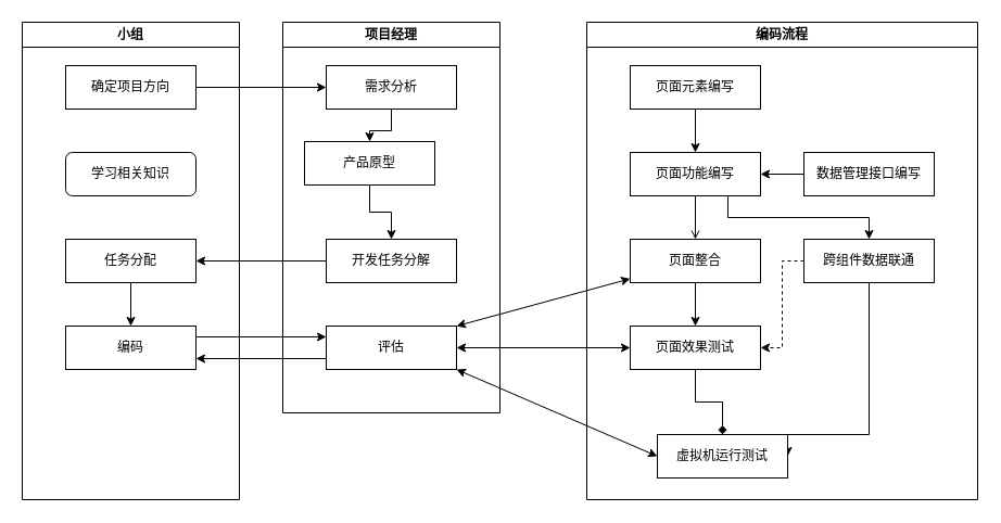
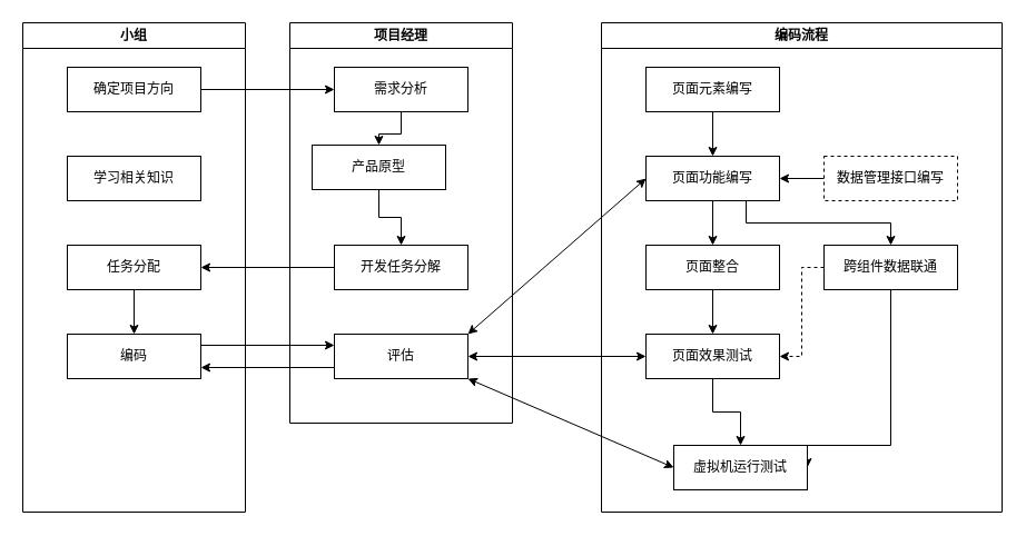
- <mxCell id="7" value="学习相关知识" style="whiteSpace=wrap;html=1;rounded=1;" vertex="1" parent="2"><mxGeometry x="40" y="120" width="120" height="40" as="geometry" /></mxCell>
+ <mxCell id="7" value="学习相关知识" style="rounded=0;whiteSpace=wrap;html=1;" vertex="1" parent="2"><mxGeometry x="40" y="120" width="120" height="40" as="geometry" /></mxCell>
- <mxCell id="23" value="数据管理接口编写" style="rounded=0;whiteSpace=wrap;html=1;" vertex="1" parent="19"><mxGeometry x="200" y="120" width="120" height="40" as="geometry" /></mxCell>
+ <mxCell id="23" value="数据管理接口编写" style="rounded=0;whiteSpace=wrap;html=1;dashed=1;" vertex="1" parent="19"><mxGeometry x="200" y="120" width="120" height="40" as="geometry" /></mxCell>
- <mxCell id="24" style="edgeStyle=orthogonalEdgeStyle;rounded=0;orthogonalLoop=1;jettySize=auto;html=1;entryX=0.5;entryY=0;entryDx=0;entryDy=0;endArrow=open;" edge="1" parent="19" source="26" target="28"><mxGeometry relative="1" as="geometry" /></mxCell>
+ <mxCell id="24" style="edgeStyle=orthogonalEdgeStyle;rounded=0;orthogonalLoop=1;jettySize=auto;html=1;entryX=0.5;entryY=0;entryDx=0;entryDy=0;" edge="1" parent="19" source="26" target="28"><mxGeometry relative="1" as="geometry" /></mxCell>
- <mxCell id="35" value="" style="endArrow=classic;startArrow=classic;html=1;rounded=0;exitX=1;exitY=0;exitDx=0;exitDy=0;" edge="1" parent="1" source="14" target="28"><mxGeometry width="50" height="50" relative="1" as="geometry"><mxPoint x="310" y="350" as="sourcePoint" /><mxPoint x="360" y="300" as="targetPoint" /></mxGeometry></mxCell>
+ <mxCell id="35" value="" style="endArrow=classic;startArrow=classic;html=1;rounded=0;entryX=0;entryY=0.5;entryDx=0;entryDy=0;exitX=1;exitY=0;exitDx=0;exitDy=0;" edge="1" parent="1" source="14" target="26"><mxGeometry width="50" height="50" relative="1" as="geometry"><mxPoint x="310" y="350" as="sourcePoint" /><mxPoint x="360" y="300" as="targetPoint" /></mxGeometry></mxCell>
- <mxCell id="32" style="edgeStyle=orthogonalEdgeStyle;rounded=0;orthogonalLoop=1;jettySize=auto;html=1;entryX=0.5;entryY=0;entryDx=0;entryDy=0;endArrow=diamond;" edge="1" parent="19" source="33" target="34"><mxGeometry relative="1" as="geometry" /></mxCell>
+ <mxCell id="32" style="edgeStyle=orthogonalEdgeStyle;rounded=0;orthogonalLoop=1;jettySize=auto;html=1;entryX=0.5;entryY=0;entryDx=0;entryDy=0;" edge="1" parent="19" source="33" target="34"><mxGeometry relative="1" as="geometry" /></mxCell>
